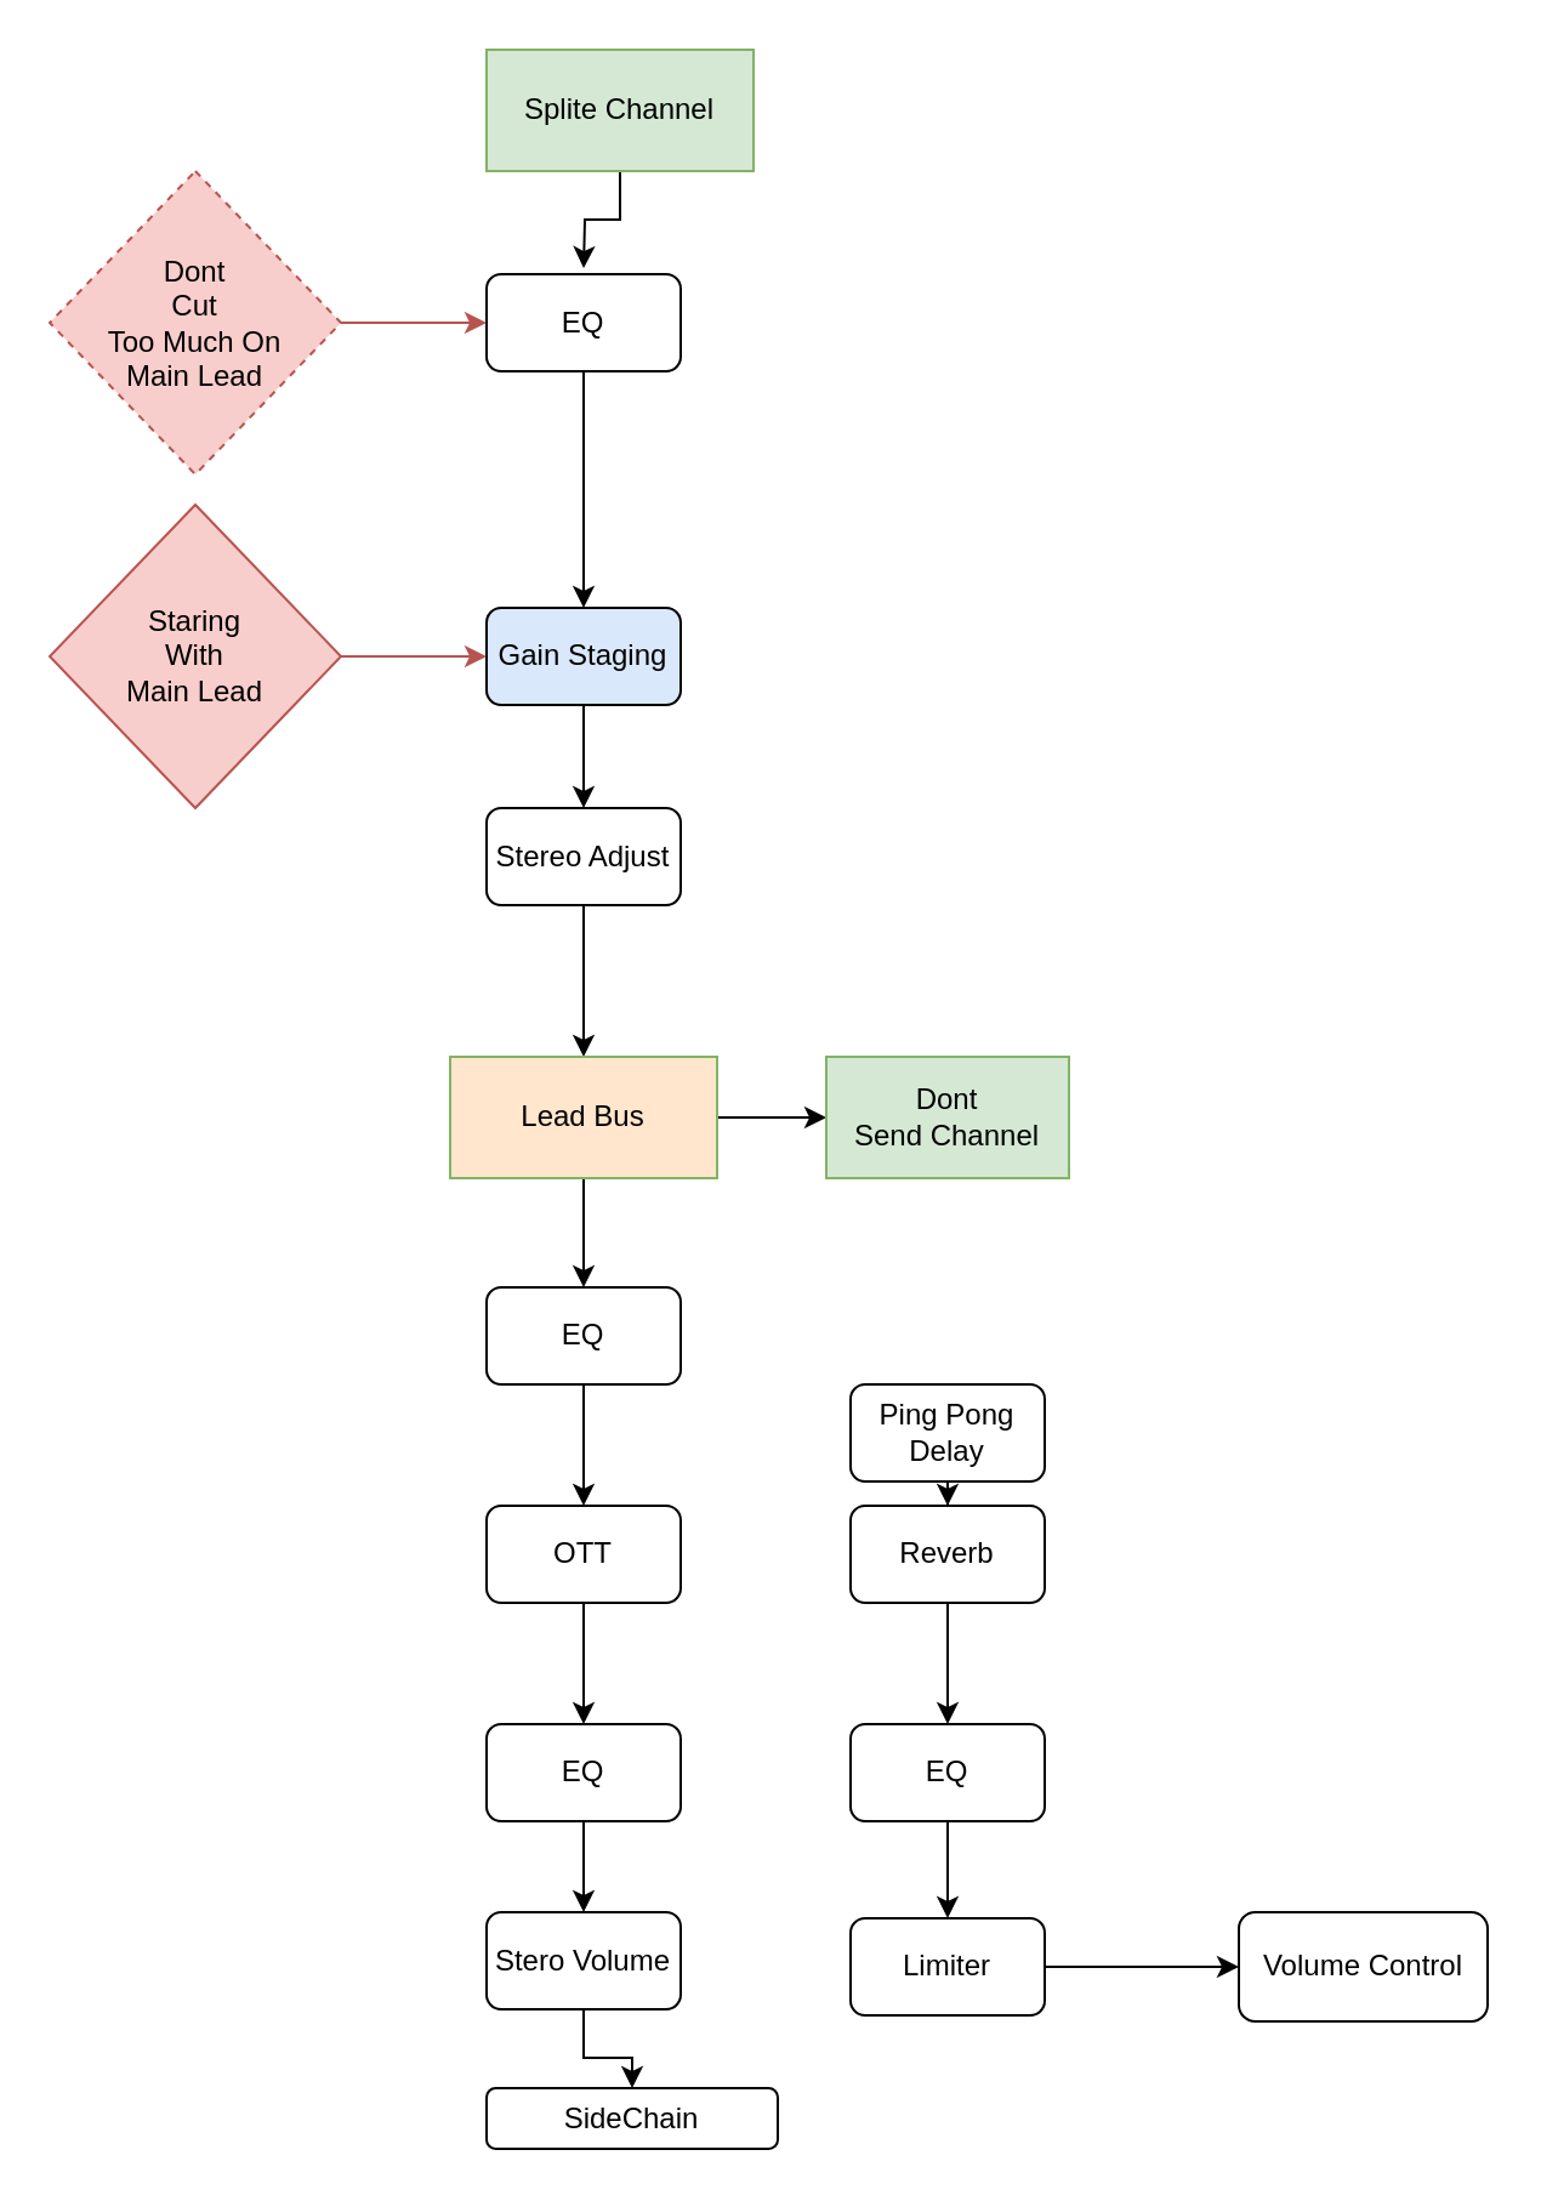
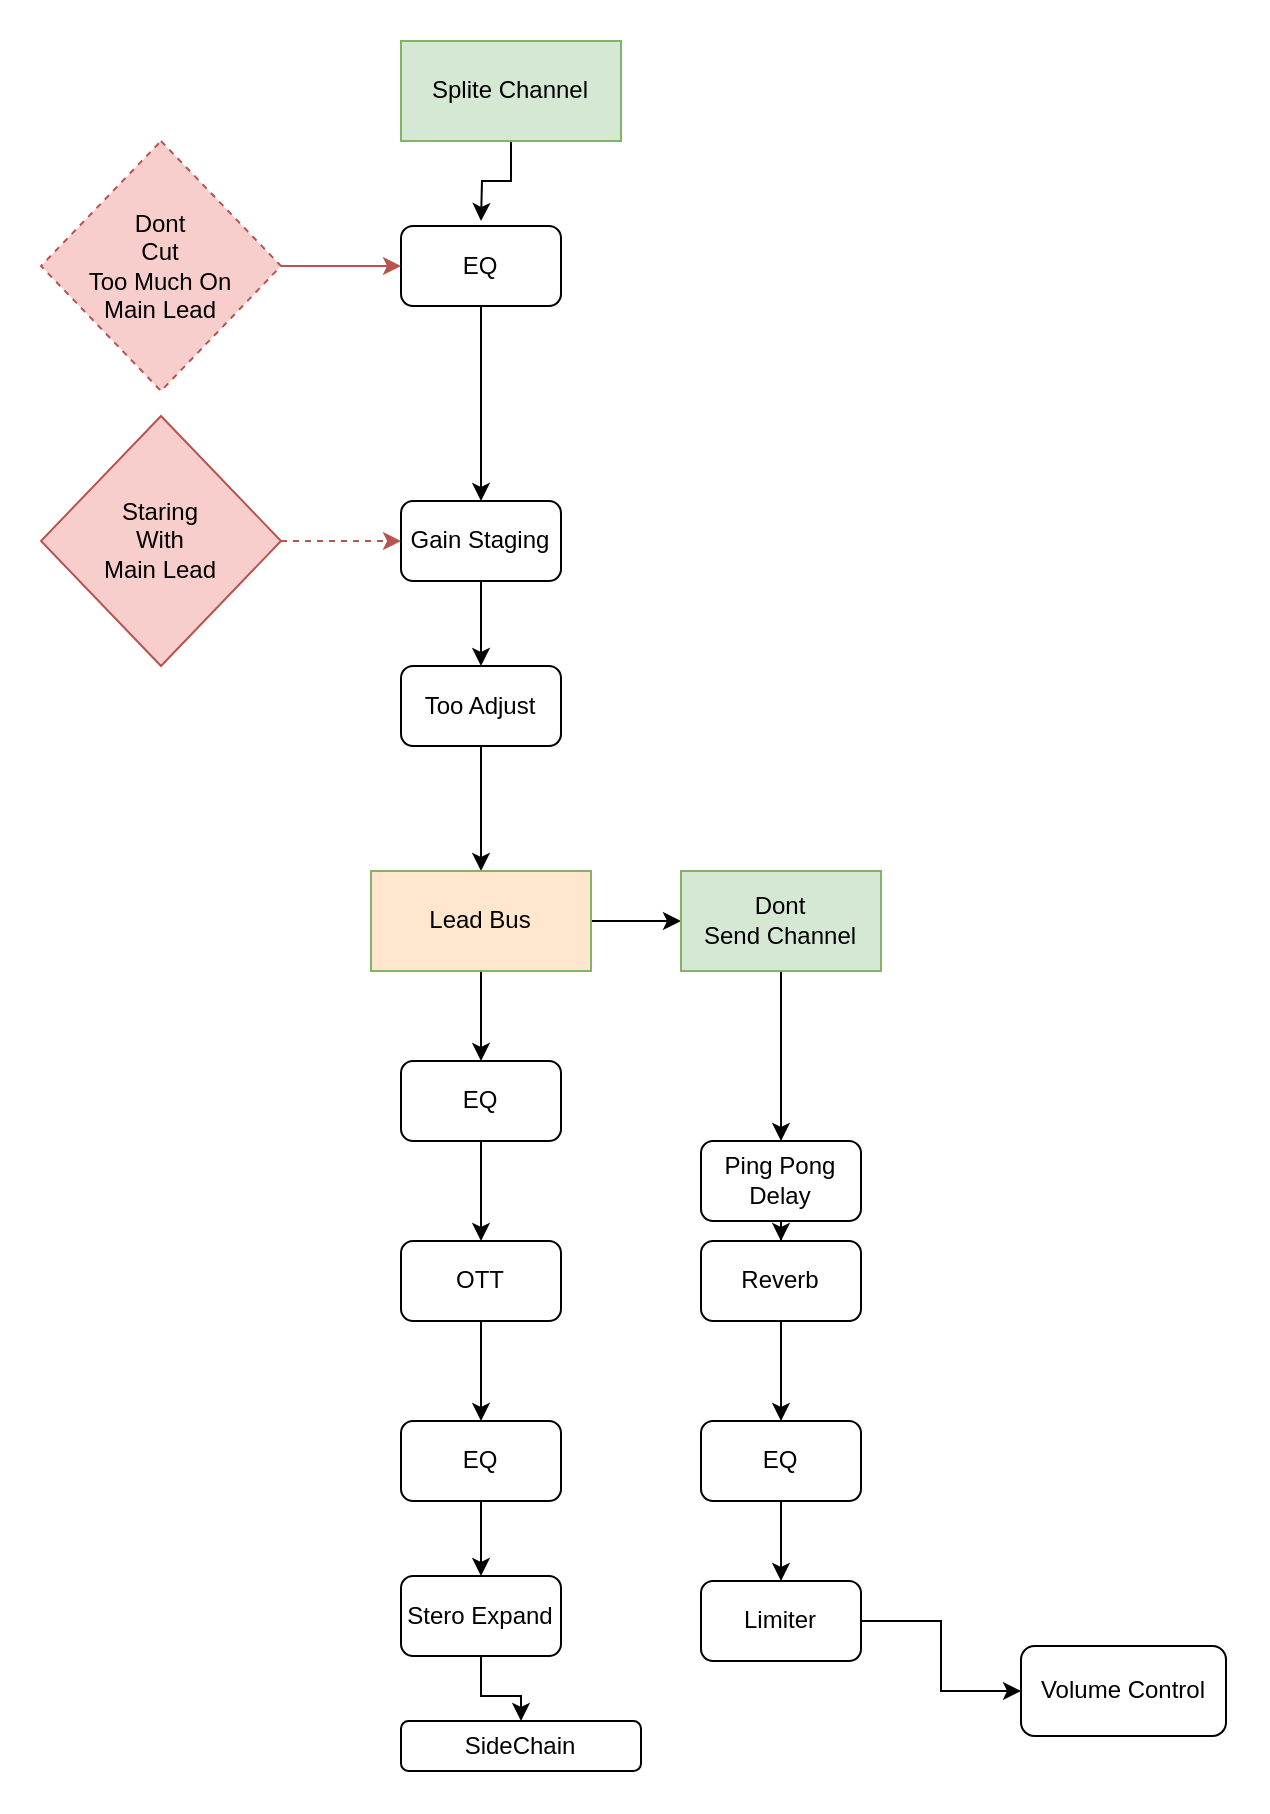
- <mxCell id="6" style="edgeStyle=orthogonalEdgeStyle;rounded=0;orthogonalLoop=1;jettySize=auto;html=1;entryX=0;entryY=0.5;entryDx=0;entryDy=0;fillColor=#f8cecc;strokeColor=#b85450;" parent="1" source="7" target="5" edge="1"><mxGeometry relative="1" as="geometry" /></mxCell>
+ <mxCell id="6" style="edgeStyle=orthogonalEdgeStyle;rounded=0;orthogonalLoop=1;jettySize=auto;html=1;entryX=0;entryY=0.5;entryDx=0;entryDy=0;fillColor=#f8cecc;strokeColor=#b85450;dashed=1;" parent="1" source="7" target="5" edge="1"><mxGeometry relative="1" as="geometry" /></mxCell>
- <mxCell id="5" value="Gain Staging" style="rounded=1;whiteSpace=wrap;html=1;fillColor=#dae8fc;" parent="1" vertex="1"><mxGeometry x="200" y="250" width="80" height="40" as="geometry" /></mxCell>
+ <mxCell id="5" value="Gain Staging" style="rounded=1;whiteSpace=wrap;html=1;" parent="1" vertex="1"><mxGeometry x="200" y="250" width="80" height="40" as="geometry" /></mxCell>
- <mxCell id="15" value="Stereo Adjust" style="rounded=1;whiteSpace=wrap;html=1;" parent="1" vertex="1"><mxGeometry x="200" y="332.5" width="80" height="40" as="geometry" /></mxCell>
+ <mxCell id="15" value="Too Adjust" style="rounded=1;whiteSpace=wrap;html=1;" parent="1" vertex="1"><mxGeometry x="200" y="332.5" width="80" height="40" as="geometry" /></mxCell>
+ <mxCell id="32" style="edgeStyle=orthogonalEdgeStyle;rounded=0;orthogonalLoop=1;jettySize=auto;html=1;entryX=0.5;entryY=0;entryDx=0;entryDy=0;" parent="1" source="33" target="24" edge="1"><mxGeometry relative="1" as="geometry" /></mxCell>
- <mxCell id="35" value="Stero Volume" style="rounded=1;whiteSpace=wrap;html=1;" parent="1" vertex="1"><mxGeometry x="200" y="787.5" width="80" height="40" as="geometry" /></mxCell>
+ <mxCell id="35" value="Stero Expand" style="rounded=1;whiteSpace=wrap;html=1;" parent="1" vertex="1"><mxGeometry x="200" y="787.5" width="80" height="40" as="geometry" /></mxCell>
- <mxCell id="31" value="Volume Control" style="rounded=1;whiteSpace=wrap;html=1;" parent="1" vertex="1"><mxGeometry x="510" y="787.5" width="102.5" height="45" as="geometry" /></mxCell>
+ <mxCell id="31" value="Volume Control" style="rounded=1;whiteSpace=wrap;html=1;" parent="1" vertex="1"><mxGeometry x="510" y="822.5" width="102.5" height="45" as="geometry" /></mxCell>
